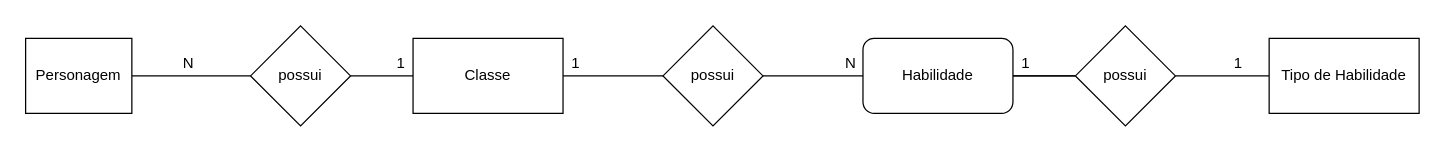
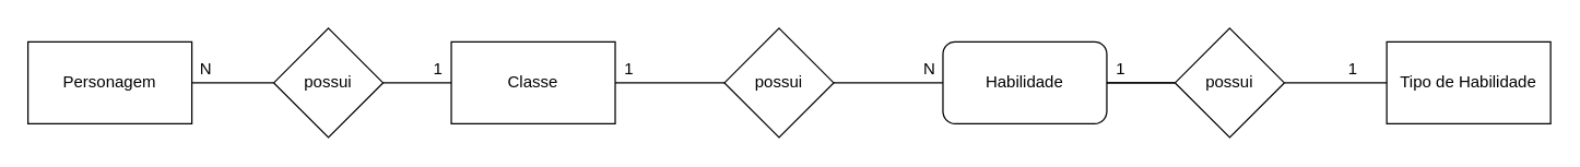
- <mxCell id="17" value="Personagem" style="rounded=0;whiteSpace=wrap;html=1;" parent="1" vertex="1"><mxGeometry x="20" y="30" width="85" height="60" as="geometry" /></mxCell>
+ <mxCell id="17" value="Personagem" style="rounded=0;whiteSpace=wrap;html=1;" parent="1" vertex="1"><mxGeometry x="20" y="30" width="120" height="60" as="geometry" /></mxCell>
